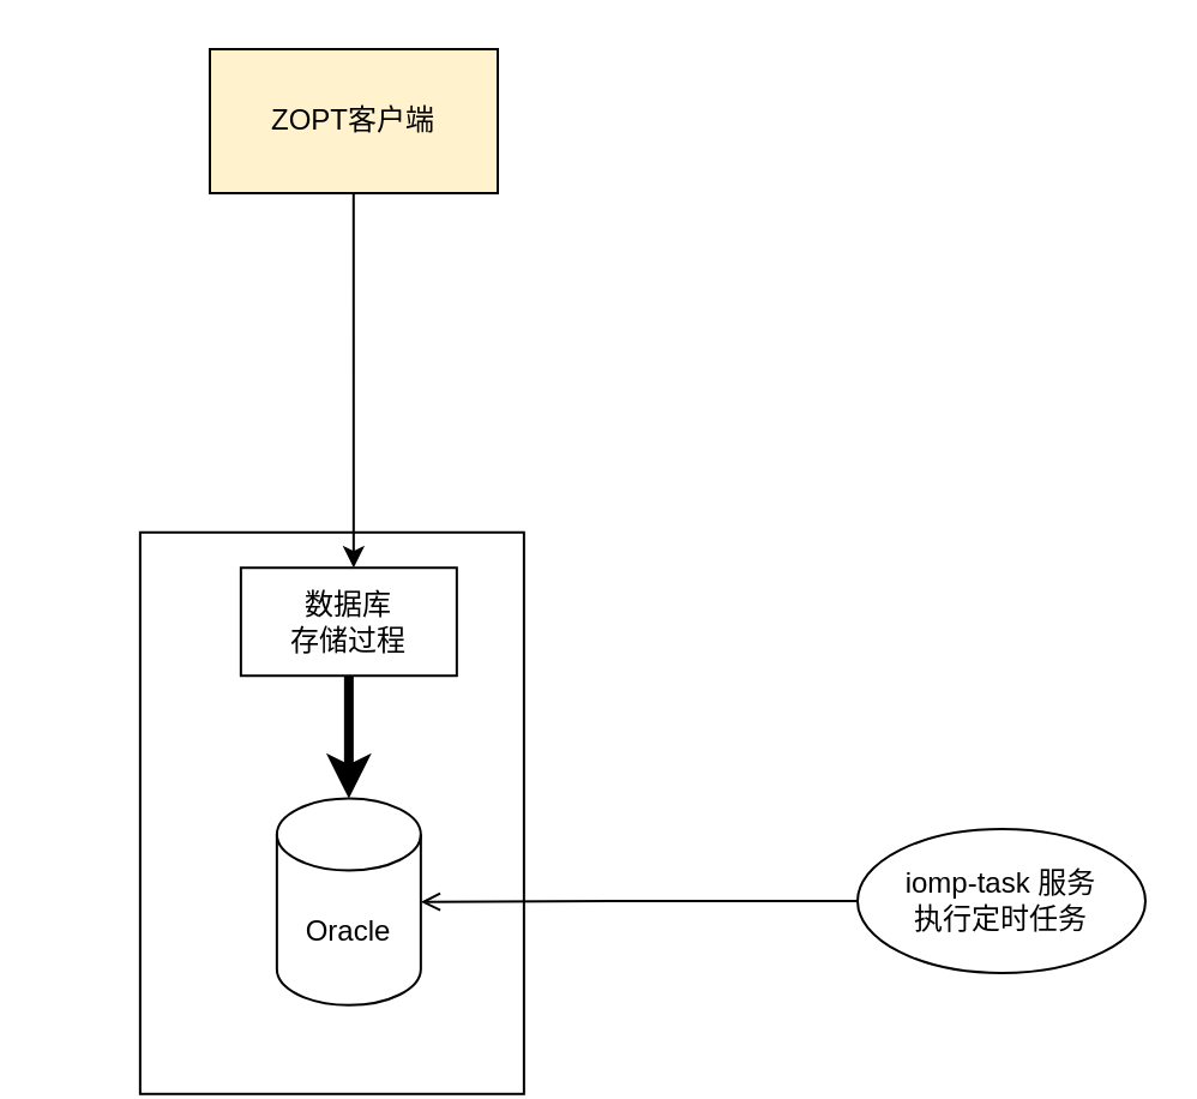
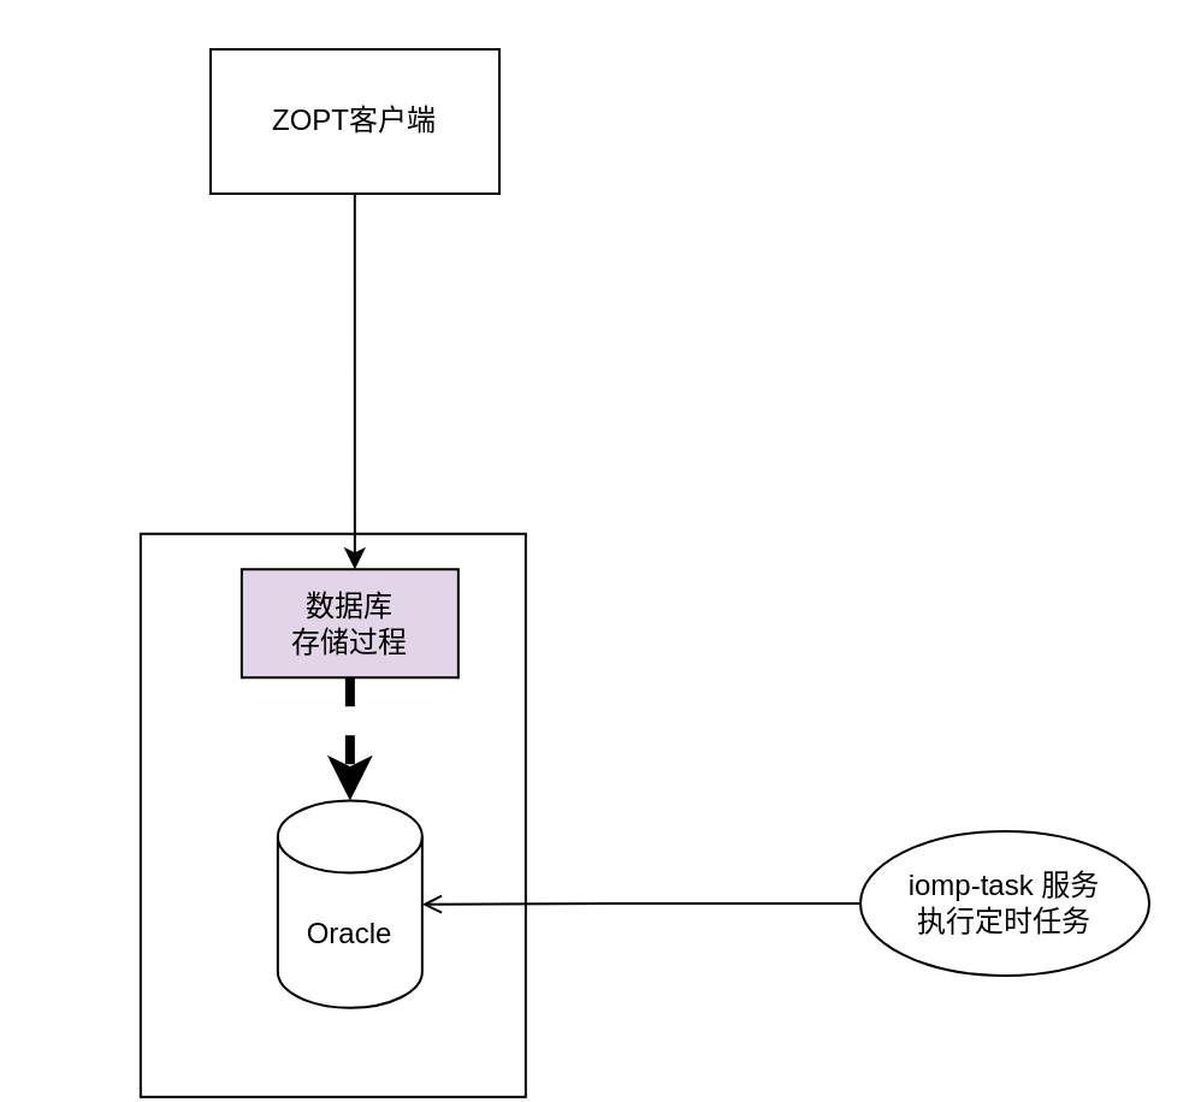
- <mxCell id="2" value="ZOPT客户端" style="rounded=0;whiteSpace=wrap;html=1;fillColor=#fff2cc;" vertex="1" parent="1"><mxGeometry x="87" y="20" width="120" height="60" as="geometry" /></mxCell>
+ <mxCell id="2" value="ZOPT客户端" style="rounded=0;whiteSpace=wrap;html=1;" vertex="1" parent="1"><mxGeometry x="87" y="20" width="120" height="60" as="geometry" /></mxCell>
- <mxCell id="8" value="数据库&lt;br&gt;存储过程" style="rounded=0;whiteSpace=wrap;html=1;" vertex="1" parent="4"><mxGeometry x="42.93" y="16.123" width="90" height="45" as="geometry" /></mxCell>
+ <mxCell id="8" value="数据库&lt;br&gt;存储过程" style="rounded=0;whiteSpace=wrap;html=1;fillColor=#e1d5e7;" vertex="1" parent="4"><mxGeometry x="42.93" y="16.123" width="90" height="45" as="geometry" /></mxCell>
- <mxCell id="7" style="edgeStyle=orthogonalEdgeStyle;rounded=0;orthogonalLoop=1;jettySize=auto;html=1;strokeWidth=4;" edge="1" parent="4" source="8" target="6"><mxGeometry relative="1" as="geometry" /></mxCell>
+ <mxCell id="7" style="edgeStyle=orthogonalEdgeStyle;rounded=0;orthogonalLoop=1;jettySize=auto;html=1;strokeWidth=4;dashed=1;" edge="1" parent="4" source="8" target="6"><mxGeometry relative="1" as="geometry" /></mxCell>
